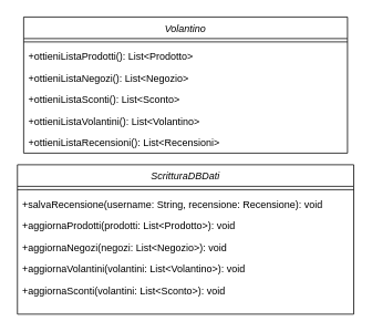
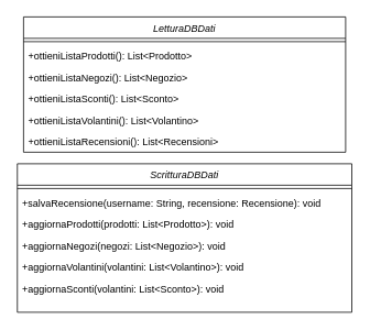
- <mxCell id="2" value="Volantino" style="swimlane;fontStyle=2;align=center;verticalAlign=top;childLayout=stackLayout;horizontal=1;startSize=26;horizontalStack=0;resizeParent=1;resizeLast=0;collapsible=1;marginBottom=0;rounded=0;shadow=0;strokeWidth=1;" parent="1" vertex="1"><mxGeometry x="28" y="20" width="390" height="164" as="geometry"><mxRectangle x="-140" y="400" width="160" height="26" as="alternateBounds" /></mxGeometry></mxCell>
+ <mxCell id="2" value="LetturaDBDati" style="swimlane;fontStyle=2;align=center;verticalAlign=top;childLayout=stackLayout;horizontal=1;startSize=26;horizontalStack=0;resizeParent=1;resizeLast=0;collapsible=1;marginBottom=0;rounded=0;shadow=0;strokeWidth=1;" parent="1" vertex="1"><mxGeometry x="28" y="20" width="390" height="164" as="geometry"><mxRectangle x="-140" y="400" width="160" height="26" as="alternateBounds" /></mxGeometry></mxCell>
